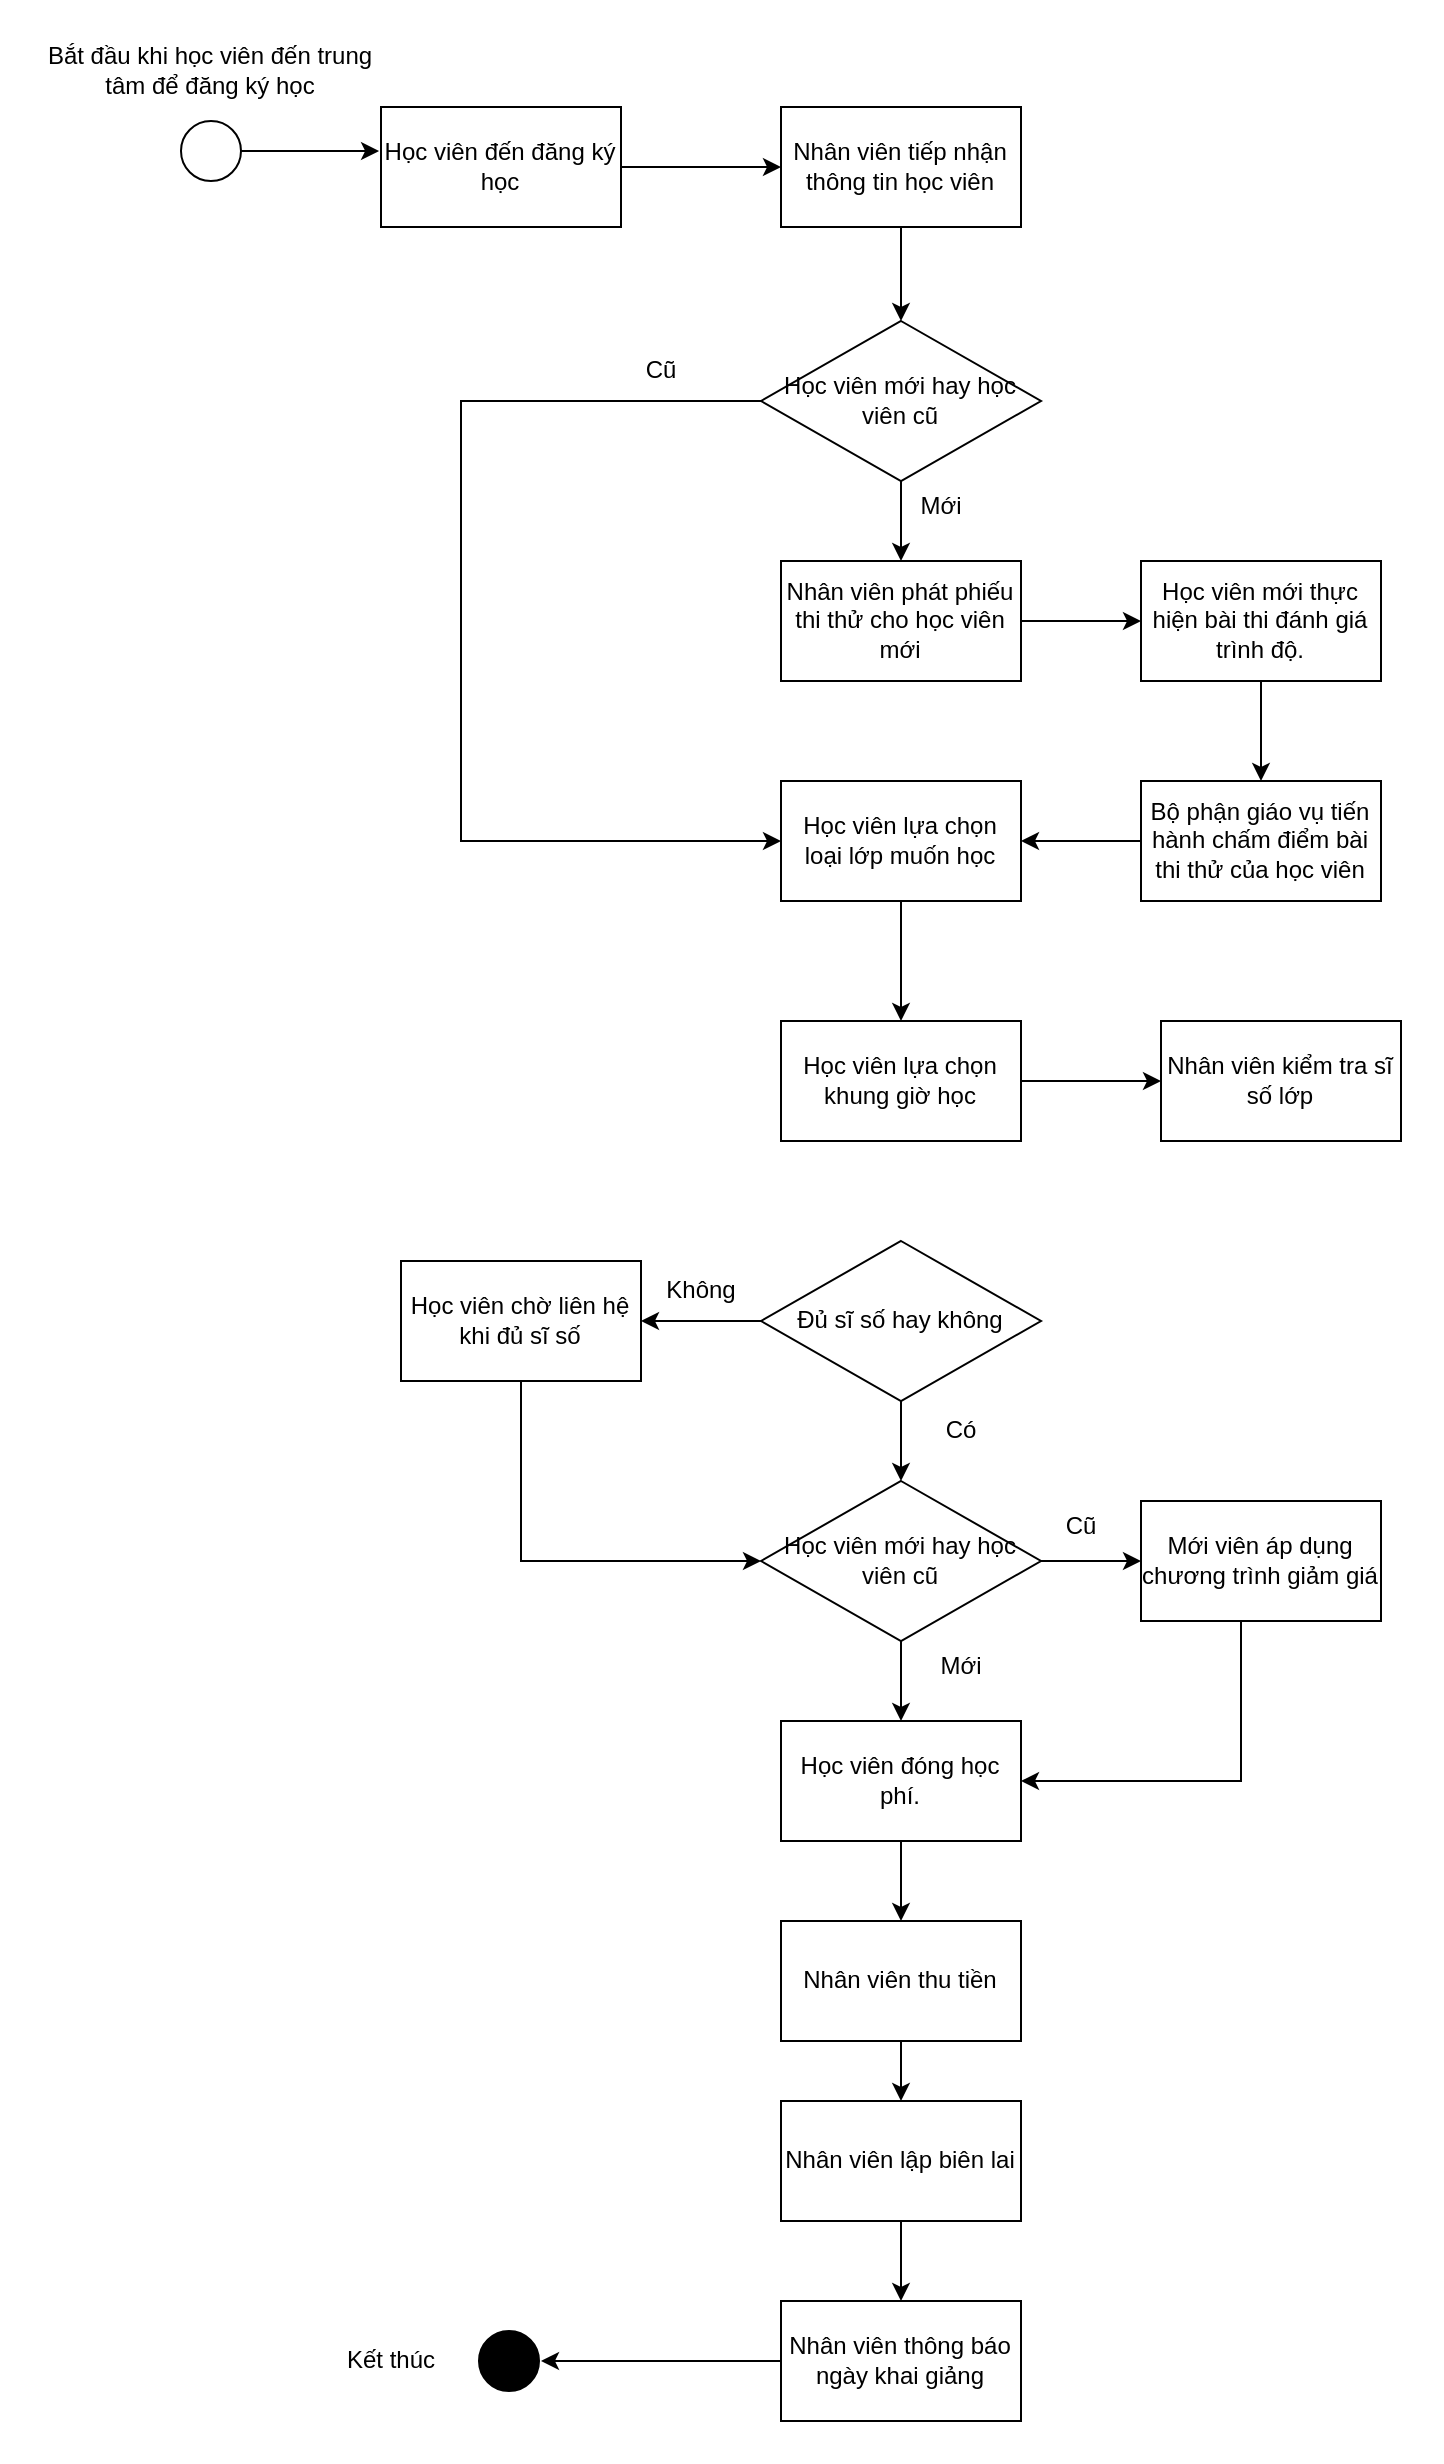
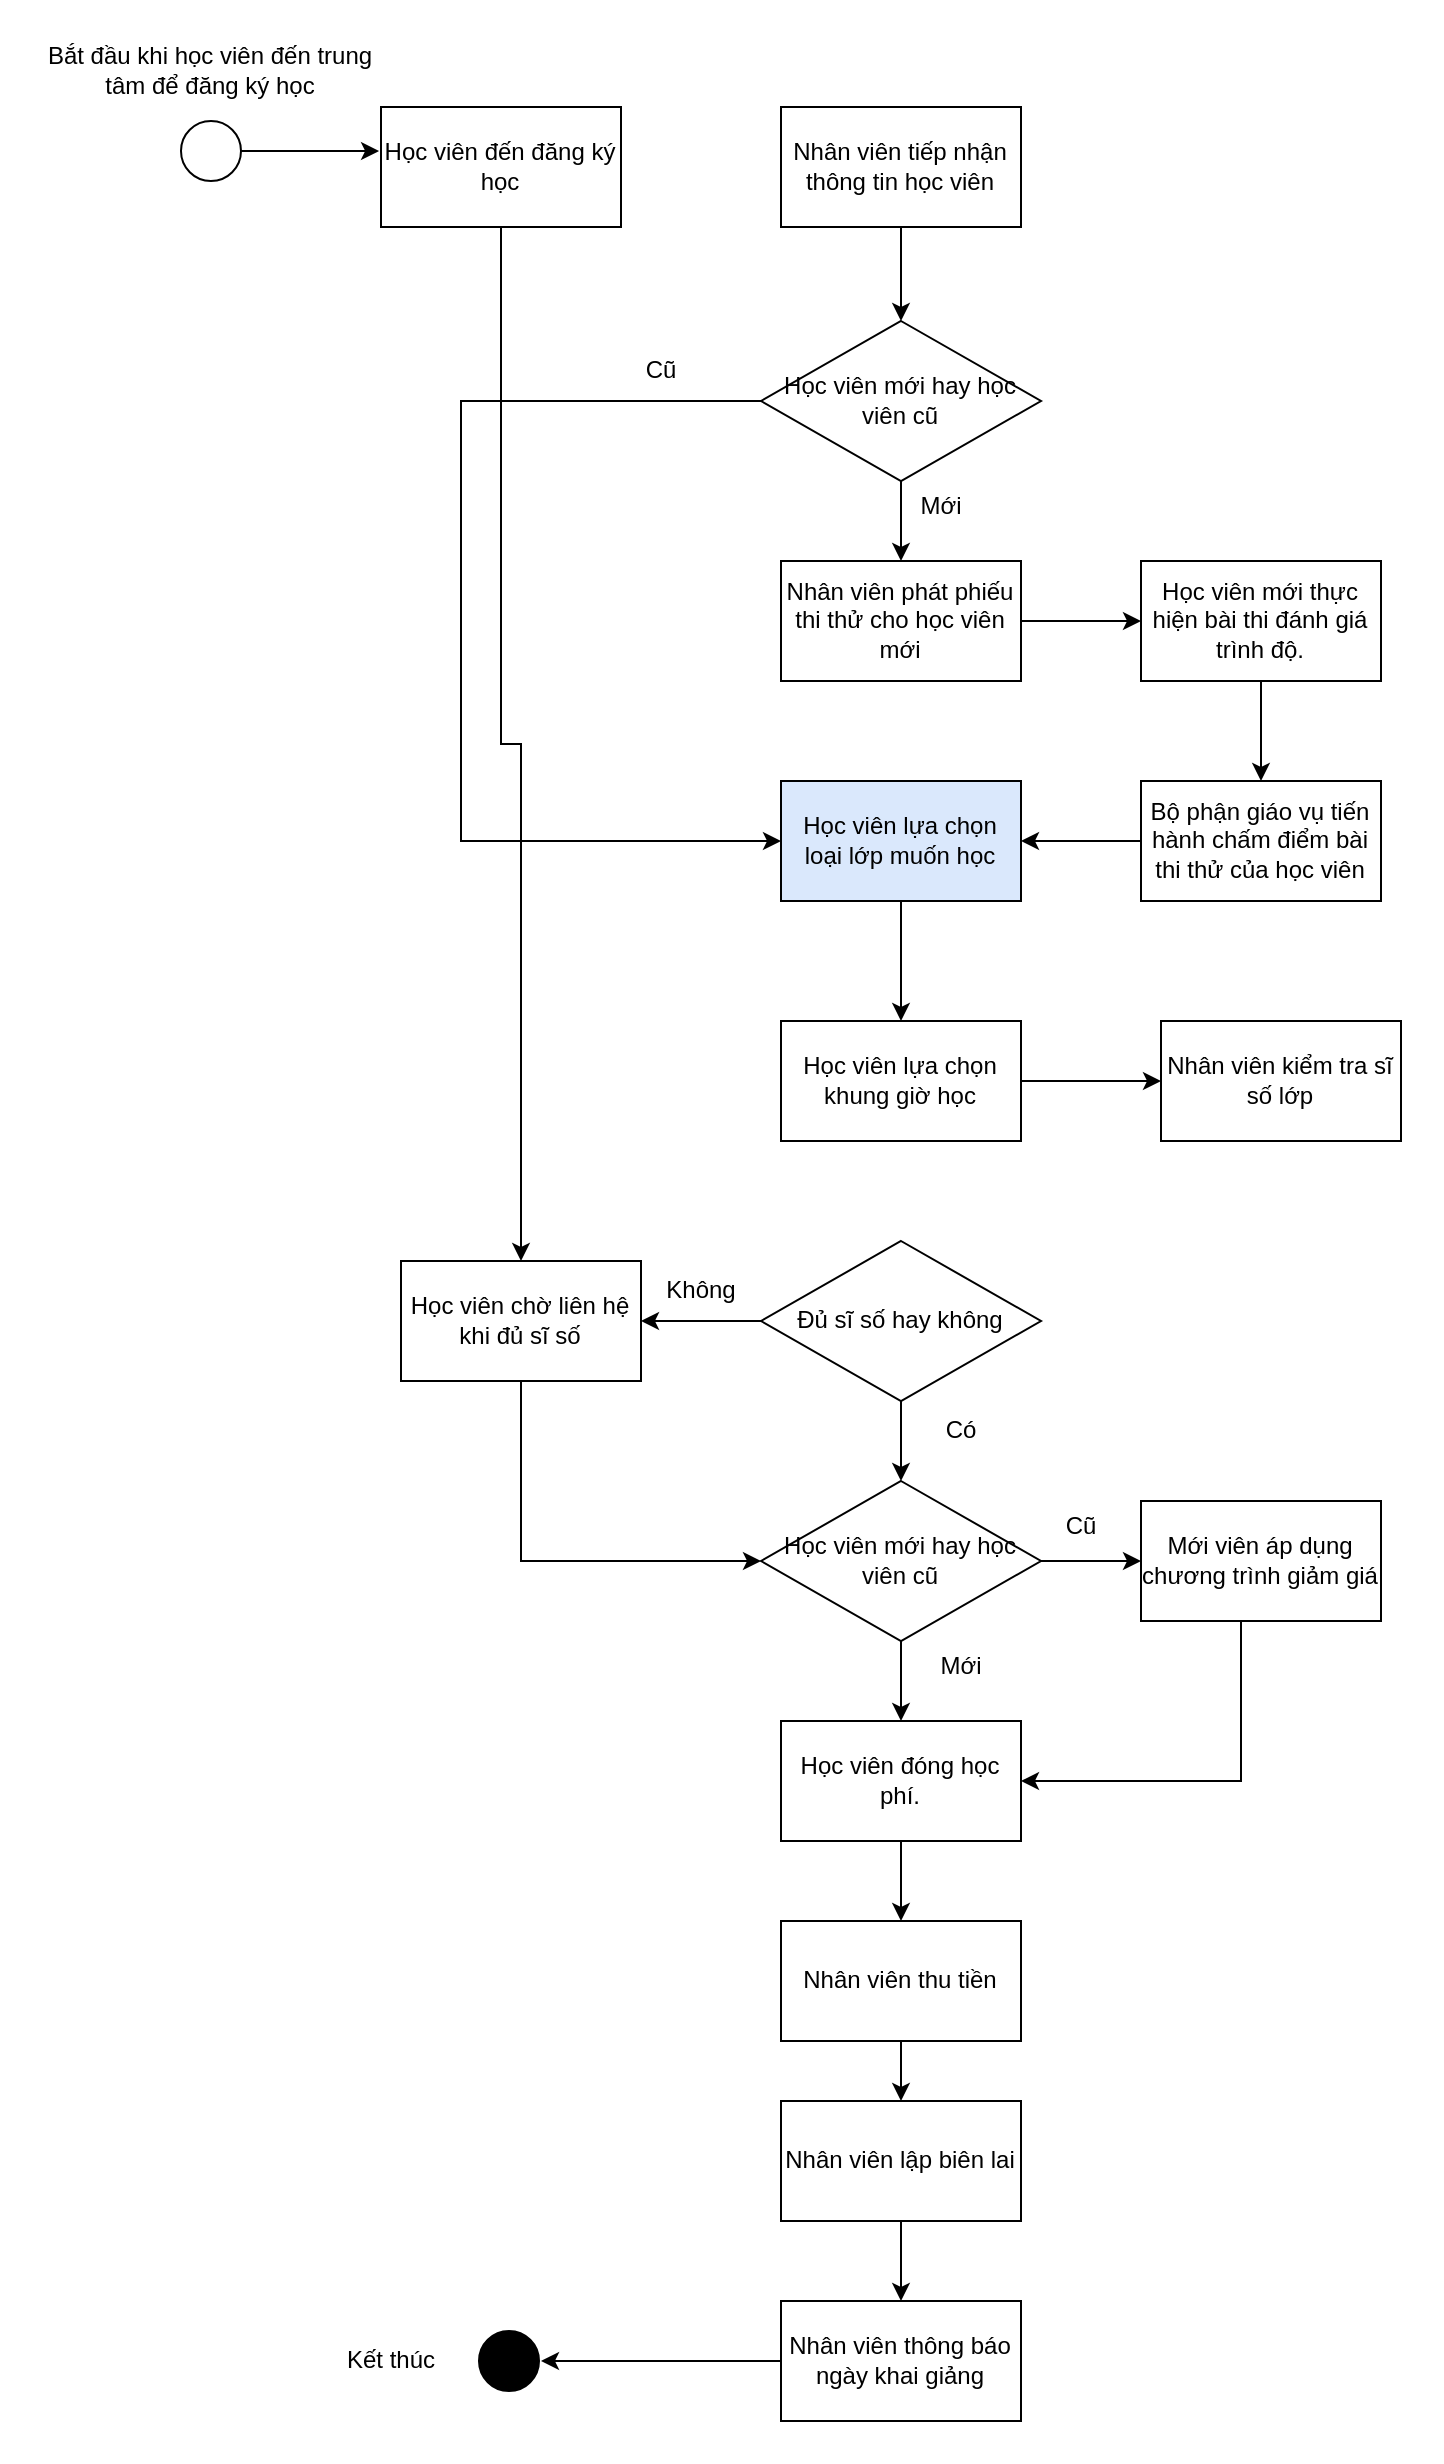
- <mxCell id="2" value="" style="edgeStyle=orthogonalEdgeStyle;rounded=0;orthogonalLoop=1;jettySize=auto;html=1;" edge="1" parent="1" source="3" target="9"><mxGeometry relative="1" as="geometry" /></mxCell>
+ <mxCell id="2" value="" style="edgeStyle=orthogonalEdgeStyle;rounded=0;orthogonalLoop=1;jettySize=auto;html=1;" edge="1" parent="1" source="3" target="35"><mxGeometry relative="1" as="geometry" /></mxCell>
- <mxCell id="21" value=" Học viên lựa chọn loại lớp muốn học" style="rounded=0;whiteSpace=wrap;html=1;" vertex="1" parent="1"><mxGeometry x="390" y="390" width="120" height="60" as="geometry" /></mxCell>
+ <mxCell id="21" value=" Học viên lựa chọn loại lớp muốn học" style="rounded=0;whiteSpace=wrap;html=1;fillColor=#dae8fc;" vertex="1" parent="1"><mxGeometry x="390" y="390" width="120" height="60" as="geometry" /></mxCell>
